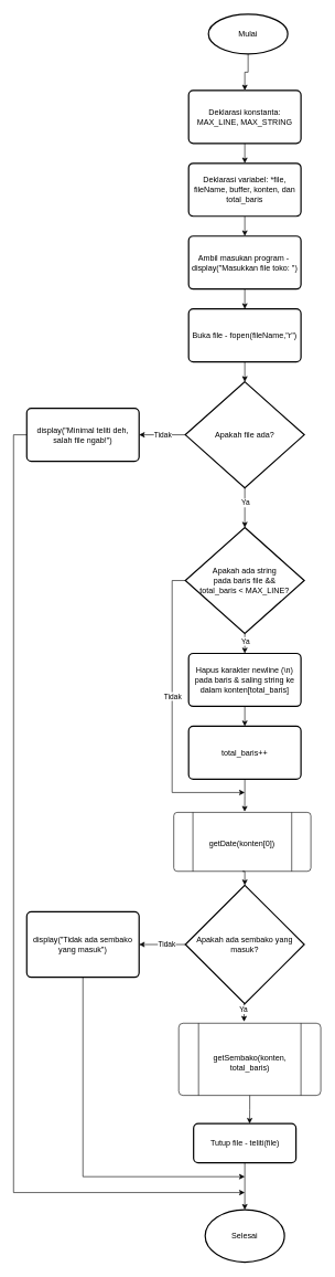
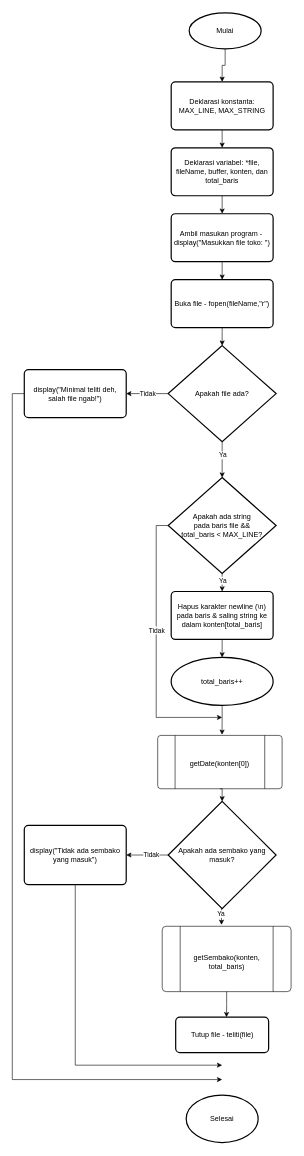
- <mxCell id="42" value="total_baris++" style="rounded=1;whiteSpace=wrap;html=1;absoluteArcSize=1;arcSize=14;strokeWidth=2;" parent="1" vertex="1"><mxGeometry x="285" y="1095" width="170" height="80" as="geometry" /></mxCell>
+ <mxCell id="42" value="total_baris++" style="ellipse;whiteSpace=wrap;html=1;absoluteArcSize=1;arcSize=14;strokeWidth=2;" parent="1" vertex="1"><mxGeometry x="285" y="1095" width="170" height="80" as="geometry" /></mxCell>
- <mxCell id="29" style="edgeStyle=orthogonalEdgeStyle;rounded=0;orthogonalLoop=1;jettySize=auto;html=1;exitX=0.5;exitY=1;exitDx=0;exitDy=0;entryX=0.5;entryY=0;entryDx=0;entryDy=0;entryPerimeter=0;" parent="1" source="23" target="24" edge="1"><mxGeometry relative="1" as="geometry" /></mxCell>
